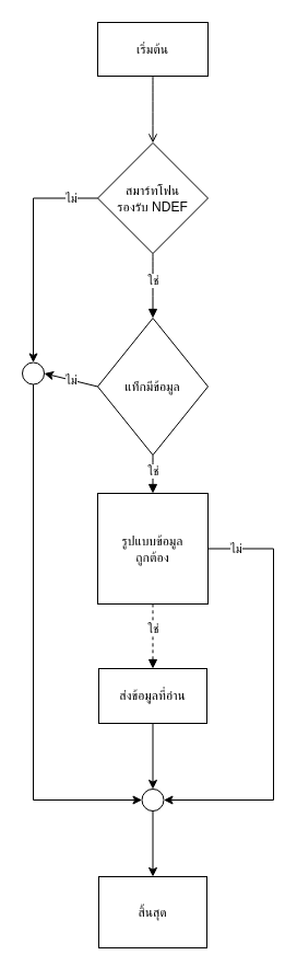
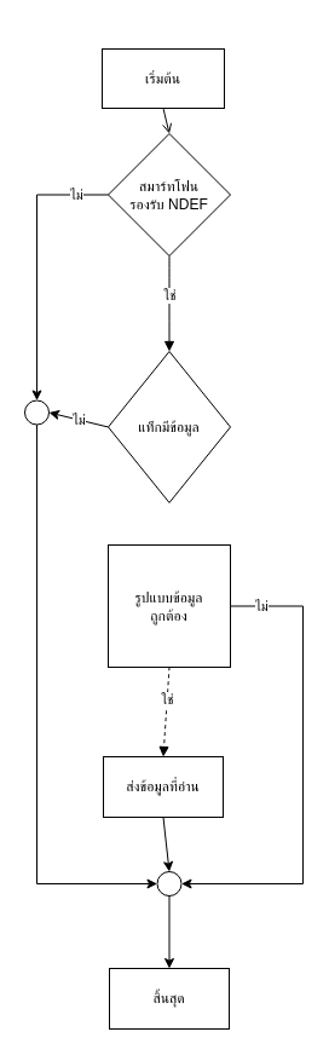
- <mxCell id="2" value="เริ่มต้น" style="whiteSpace=wrap;strokeWidth=1;fillColor=default;" parent="1" vertex="1"><mxGeometry x="89" y="20" width="101" height="49" as="geometry" /></mxCell>
+ <mxCell id="2" value="เริ่มต้น" style="whiteSpace=wrap;strokeWidth=1;fillColor=default;" parent="1" vertex="1"><mxGeometry x="84" y="40" width="101" height="49" as="geometry" /></mxCell>
- <mxCell id="5" value="สมาร์ทโฟน&#10;รองรับ NDEF" style="rhombus;strokeWidth=1;whiteSpace=wrap;fontStyle=0;fillColor=default;" parent="1" vertex="1"><mxGeometry x="89" y="130" width="101" height="101" as="geometry" /></mxCell>
+ <mxCell id="5" value="สมาร์ทโฟน&#10;รองรับ NDEF" style="rhombus;strokeWidth=1;whiteSpace=wrap;fontStyle=0;fillColor=default;" parent="1" vertex="1"><mxGeometry x="89" y="110" width="101" height="101" as="geometry" /></mxCell>
- <mxCell id="11" value="" style="curved=1;startArrow=none;endArrow=block;exitX=0.5;exitY=1;entryX=0.5;entryY=0;rounded=0;entryDx=0;entryDy=0;exitDx=0;exitDy=0;" parent="1" source="10" target="15" edge="1"><mxGeometry relative="1" as="geometry"><Array as="points" /><mxPoint x="139" y="378" as="sourcePoint" /><mxPoint x="138" y="422" as="targetPoint" /></mxGeometry></mxCell>
- <mxCell id="12" value="&lt;span style=&quot;color: rgb(0, 0, 0);&quot;&gt;ใช่&lt;/span&gt;" style="edgeLabel;html=1;align=center;verticalAlign=middle;resizable=0;points=[];" parent="11" vertex="1" connectable="0"><mxGeometry x="-0.178" relative="1" as="geometry"><mxPoint as="offset" /></mxGeometry></mxCell>
- <mxCell id="16" value="ส่งข้อมูลที่อ่าน" style="whiteSpace=wrap;strokeWidth=1;fillColor=default;" parent="1" vertex="1"><mxGeometry x="90" y="610" width="99" height="50" as="geometry" /></mxCell>
+ <mxCell id="16" value="ส่งข้อมูลที่อ่าน" style="whiteSpace=wrap;strokeWidth=1;fillColor=default;" parent="1" vertex="1"><mxGeometry x="85" y="625" width="99" height="50" as="geometry" /></mxCell>
- <mxCell id="3" value="สิ้นสุด" style="whiteSpace=wrap;strokeWidth=1;fillColor=default;" parent="1" vertex="1"><mxGeometry x="90" y="800" width="99" height="65" as="geometry" /></mxCell>
+ <mxCell id="3" value="สิ้นสุด" style="whiteSpace=wrap;strokeWidth=1;fillColor=default;" parent="1" vertex="1"><mxGeometry x="90" y="800" width="99" height="50" as="geometry" /></mxCell>
